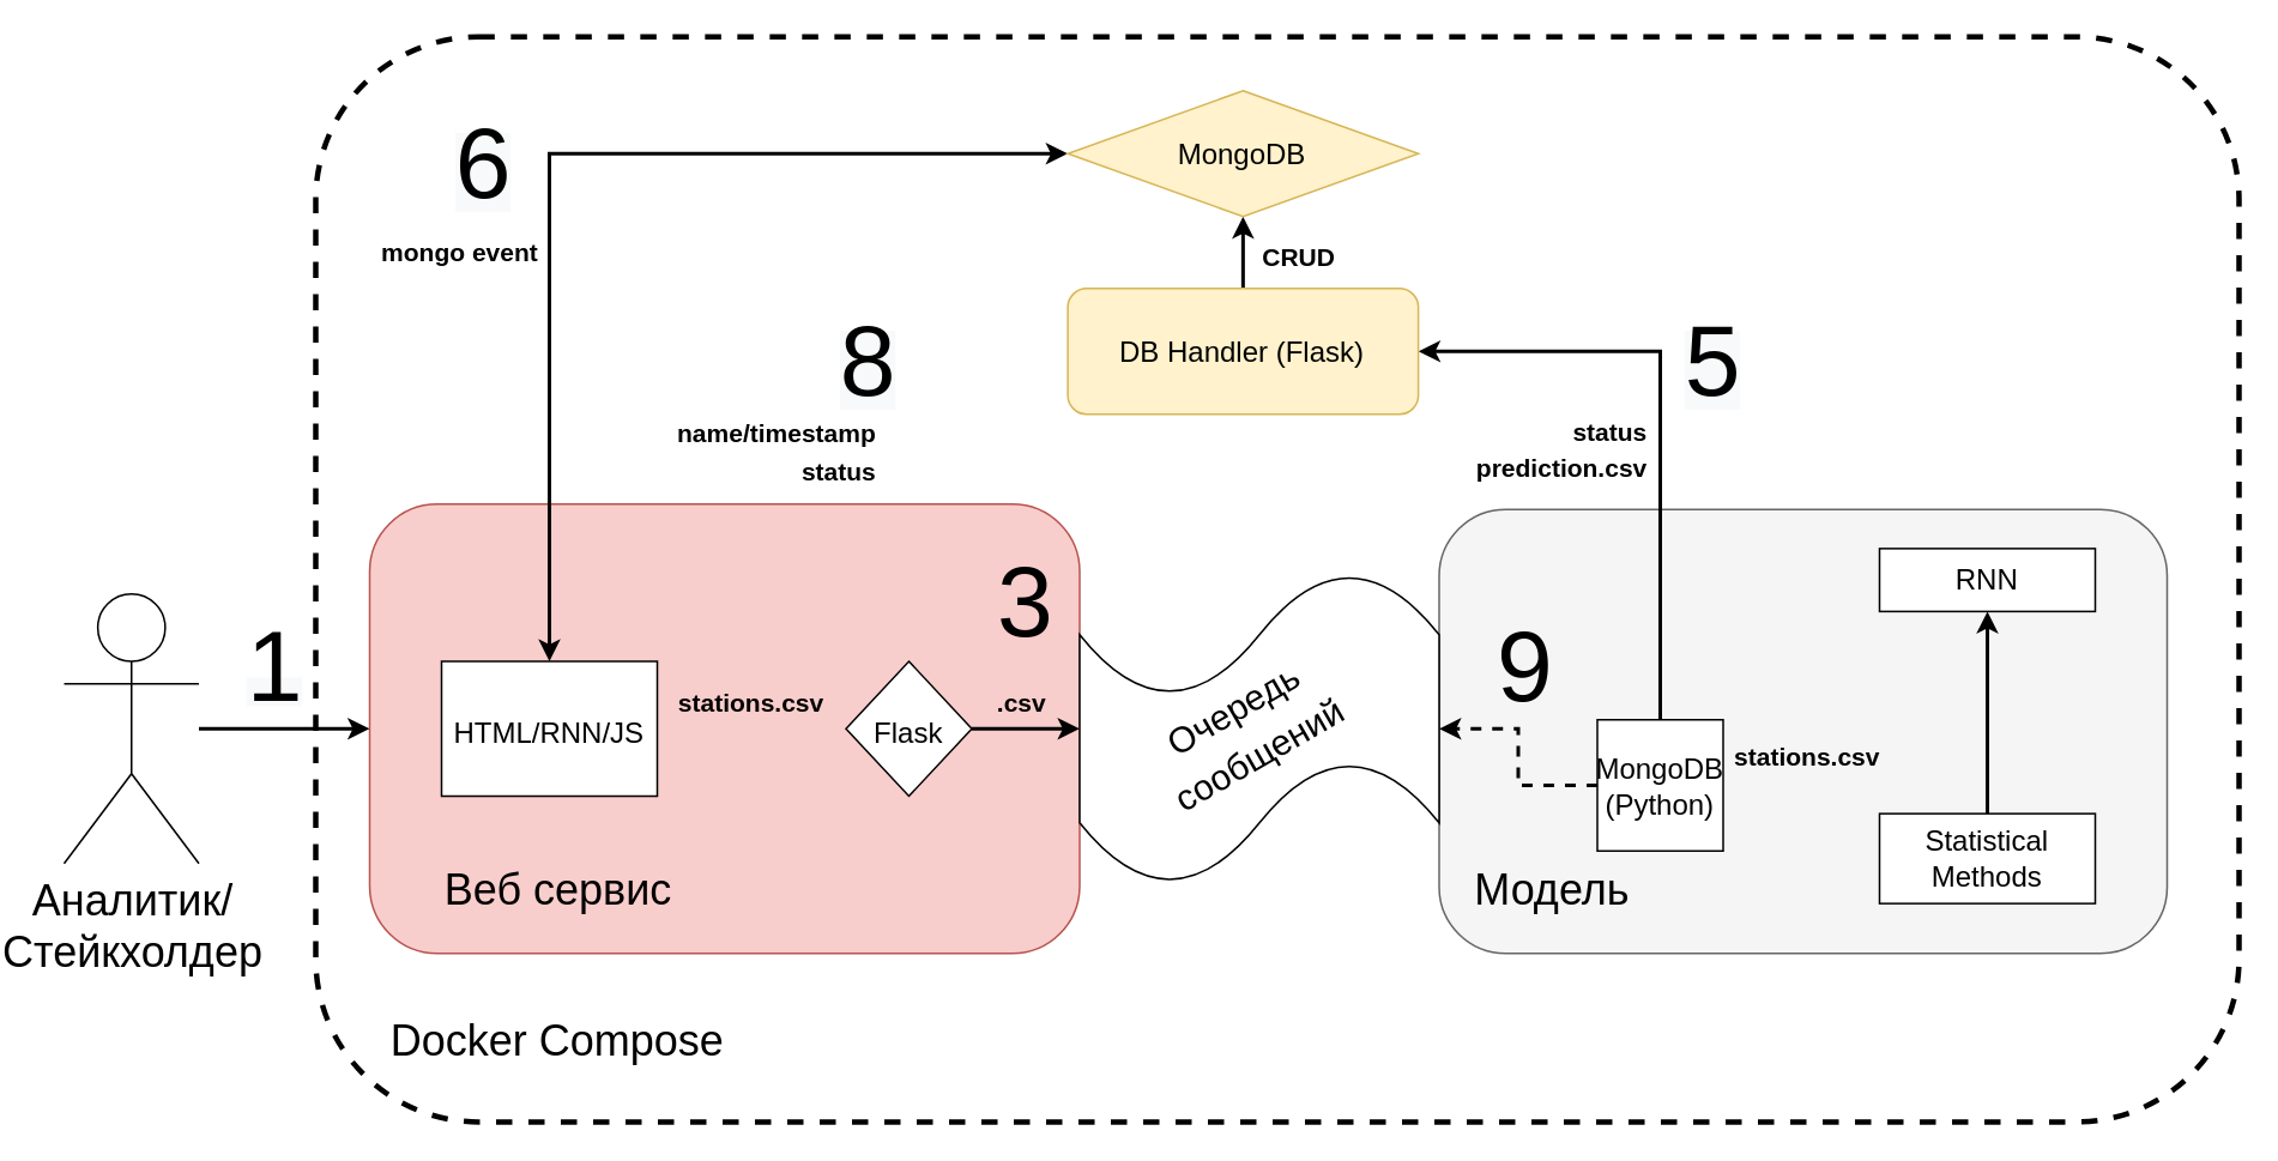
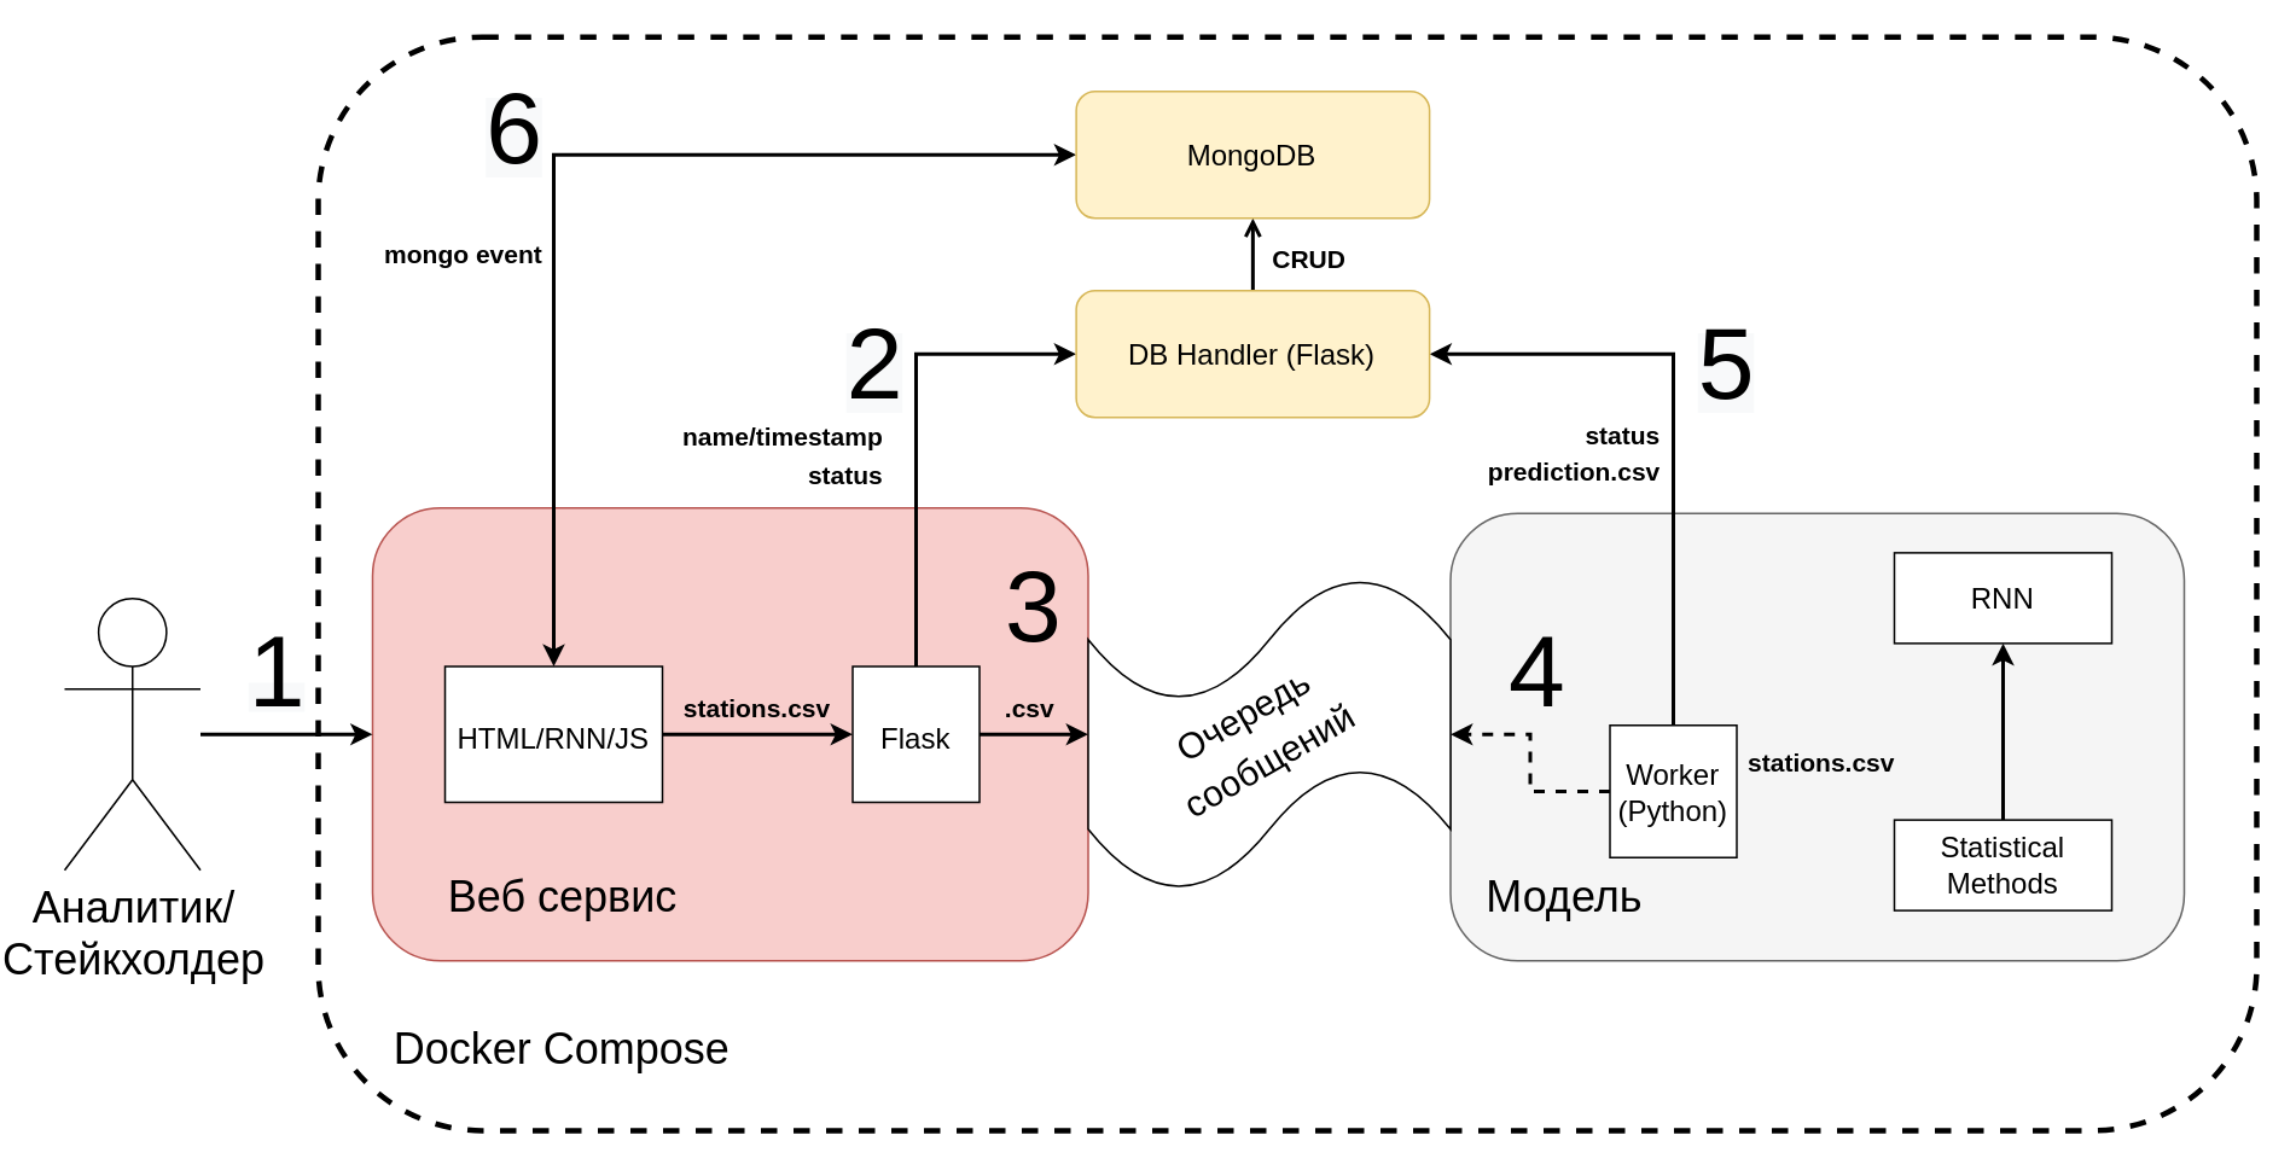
- <mxCell id="37" value="&lt;span style=&quot;color: rgb(0, 0, 0); font-family: Helvetica; font-style: normal; font-variant-ligatures: normal; font-variant-caps: normal; letter-spacing: normal; orphans: 2; text-align: center; text-indent: 0px; text-transform: none; widows: 2; word-spacing: 0px; -webkit-text-stroke-width: 0px; background-color: rgb(248, 249, 250); text-decoration-thickness: initial; text-decoration-style: initial; text-decoration-color: initial;&quot;&gt;&lt;font style=&quot;font-size: 56px;&quot;&gt;6&lt;/font&gt;&lt;/span&gt;" style="text;whiteSpace=wrap;html=1;fontSize=40;" vertex="1" parent="1"><mxGeometry x="236.38" y="50" width="50" height="70" as="geometry" /></mxCell>
+ <mxCell id="37" value="&lt;span style=&quot;color: rgb(0, 0, 0); font-family: Helvetica; font-style: normal; font-variant-ligatures: normal; font-variant-caps: normal; letter-spacing: normal; orphans: 2; text-align: center; text-indent: 0px; text-transform: none; widows: 2; word-spacing: 0px; -webkit-text-stroke-width: 0px; background-color: rgb(248, 249, 250); text-decoration-thickness: initial; text-decoration-style: initial; text-decoration-color: initial;&quot;&gt;&lt;font style=&quot;font-size: 56px;&quot;&gt;6&lt;/font&gt;&lt;/span&gt;" style="text;whiteSpace=wrap;html=1;fontSize=40;" vertex="1" parent="1"><mxGeometry x="251.38" y="30" width="50" height="70" as="geometry" /></mxCell>
- <mxCell id="31" value="MongoDB" style="rhombus;whiteSpace=wrap;html=1;fontSize=16;fillColor=#fff2cc;strokeColor=#d6b656;" vertex="1" parent="1"><mxGeometry x="578.41" y="50" width="195" height="70" as="geometry" /></mxCell>
+ <mxCell id="31" value="MongoDB" style="rounded=1;whiteSpace=wrap;html=1;fontSize=16;fillColor=#fff2cc;strokeColor=#d6b656;" vertex="1" parent="1"><mxGeometry x="578.41" y="50" width="195" height="70" as="geometry" /></mxCell>
- <mxCell id="10" value="" style="edgeStyle=orthogonalEdgeStyle;rounded=0;orthogonalLoop=1;jettySize=auto;html=1;strokeWidth=2;fontSize=14;" edge="1" parent="1" source="11" target="31"><mxGeometry relative="1" as="geometry" /></mxCell>
+ <mxCell id="10" value="" style="edgeStyle=orthogonalEdgeStyle;rounded=0;orthogonalLoop=1;jettySize=auto;html=1;strokeWidth=2;fontSize=14;endArrow=open;" edge="1" parent="1" source="11" target="31"><mxGeometry relative="1" as="geometry" /></mxCell>
- <mxCell id="33" value="&lt;span style=&quot;color: rgb(0, 0, 0); font-family: Helvetica; font-style: normal; font-variant-ligatures: normal; font-variant-caps: normal; letter-spacing: normal; orphans: 2; text-align: center; text-indent: 0px; text-transform: none; widows: 2; word-spacing: 0px; -webkit-text-stroke-width: 0px; background-color: rgb(248, 249, 250); text-decoration-thickness: initial; text-decoration-style: initial; text-decoration-color: initial;&quot;&gt;&lt;font style=&quot;font-size: 56px;&quot;&gt;8&lt;/font&gt;&lt;/span&gt;" style="text;whiteSpace=wrap;html=1;fontSize=40;" vertex="1" parent="1"><mxGeometry x="450" y="160" width="50" height="70" as="geometry" /></mxCell>
+ <mxCell id="33" value="&lt;span style=&quot;color: rgb(0, 0, 0); font-family: Helvetica; font-style: normal; font-variant-ligatures: normal; font-variant-caps: normal; letter-spacing: normal; orphans: 2; text-align: center; text-indent: 0px; text-transform: none; widows: 2; word-spacing: 0px; -webkit-text-stroke-width: 0px; background-color: rgb(248, 249, 250); text-decoration-thickness: initial; text-decoration-style: initial; text-decoration-color: initial;&quot;&gt;&lt;font style=&quot;font-size: 56px;&quot;&gt;2&lt;/font&gt;&lt;/span&gt;" style="text;whiteSpace=wrap;html=1;fontSize=40;" vertex="1" parent="1"><mxGeometry x="450" y="160" width="50" height="70" as="geometry" /></mxCell>
+ <mxCell id="7" style="edgeStyle=orthogonalEdgeStyle;rounded=0;orthogonalLoop=1;jettySize=auto;html=1;entryX=0;entryY=0.5;entryDx=0;entryDy=0;fontSize=16;startArrow=none;startFill=0;endArrow=classic;endFill=1;exitX=0.5;exitY=0;exitDx=0;exitDy=0;strokeWidth=2;" parent="1" source="16" target="11" edge="1"><mxGeometry relative="1" as="geometry" /></mxCell>
- <mxCell id="20" value="RNN" style="rounded=0;whiteSpace=wrap;html=1;fontSize=16;" parent="1" vertex="1"><mxGeometry x="1030" y="304.75" width="120" height="35" as="geometry" /></mxCell>
+ <mxCell id="20" value="RNN" style="rounded=0;whiteSpace=wrap;html=1;fontSize=16;" parent="1" vertex="1"><mxGeometry x="1030" y="304.75" width="120" height="50" as="geometry" /></mxCell>
- <mxCell id="40" value="9" style="text;html=1;strokeColor=none;fillColor=none;align=center;verticalAlign=middle;whiteSpace=wrap;rounded=0;strokeWidth=3;fontSize=56;" vertex="1" parent="1"><mxGeometry x="803" y="354.75" width="60" height="30" as="geometry" /></mxCell>
+ <mxCell id="40" value="4" style="text;html=1;strokeColor=none;fillColor=none;align=center;verticalAlign=middle;whiteSpace=wrap;rounded=0;strokeWidth=3;fontSize=56;" vertex="1" parent="1"><mxGeometry x="803" y="354.75" width="60" height="30" as="geometry" /></mxCell>
+ <mxCell id="17" style="edgeStyle=orthogonalEdgeStyle;rounded=0;orthogonalLoop=1;jettySize=auto;html=1;exitX=0;exitY=0.5;exitDx=0;exitDy=0;entryX=1;entryY=0.5;entryDx=0;entryDy=0;fontSize=16;startArrow=classic;startFill=1;endArrow=none;endFill=0;strokeWidth=2;" parent="1" source="16" target="14" edge="1"><mxGeometry relative="1" as="geometry" /></mxCell>
- <mxCell id="16" value="&lt;font style=&quot;font-size: 16px;&quot;&gt;Flask&lt;/font&gt;" style="rhombus;whiteSpace=wrap;html=1;fontSize=20;" parent="1" vertex="1"><mxGeometry x="455" y="367.5" width="70" height="75" as="geometry" /></mxCell>
+ <mxCell id="16" value="&lt;font style=&quot;font-size: 16px;&quot;&gt;Flask&lt;/font&gt;" style="rounded=0;whiteSpace=wrap;html=1;fontSize=20;" parent="1" vertex="1"><mxGeometry x="455" y="367.5" width="70" height="75" as="geometry" /></mxCell>
- <mxCell id="19" value="MongoDB&lt;br&gt;(Python)" style="rounded=0;whiteSpace=wrap;html=1;fontSize=16;" parent="1" vertex="1"><mxGeometry x="873" y="400" width="70" height="73" as="geometry" /></mxCell>
+ <mxCell id="19" value="Worker&lt;br&gt;(Python)" style="rounded=0;whiteSpace=wrap;html=1;fontSize=16;" parent="1" vertex="1"><mxGeometry x="873" y="400" width="70" height="73" as="geometry" /></mxCell>
